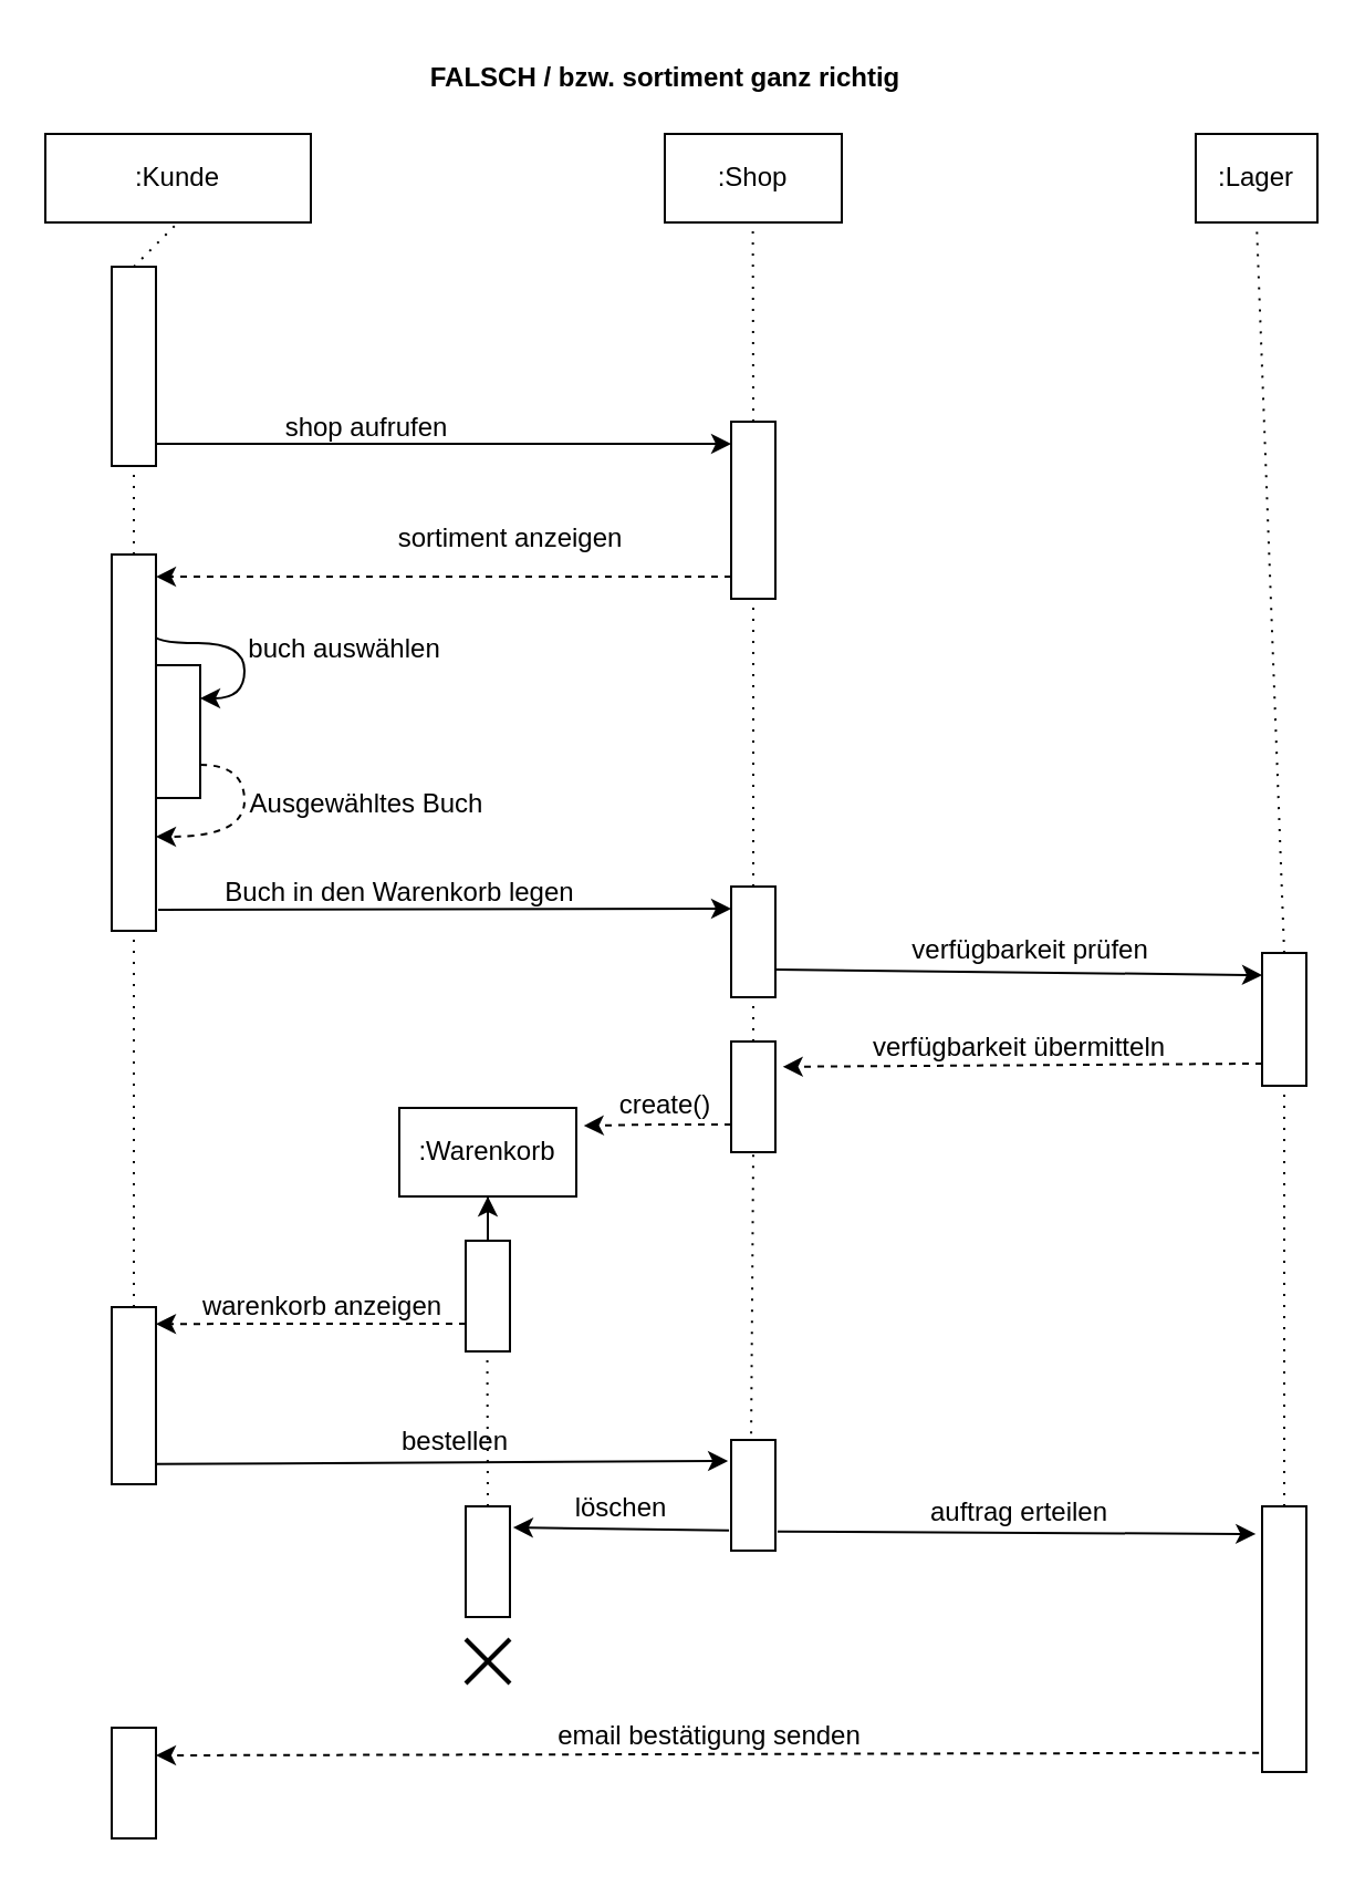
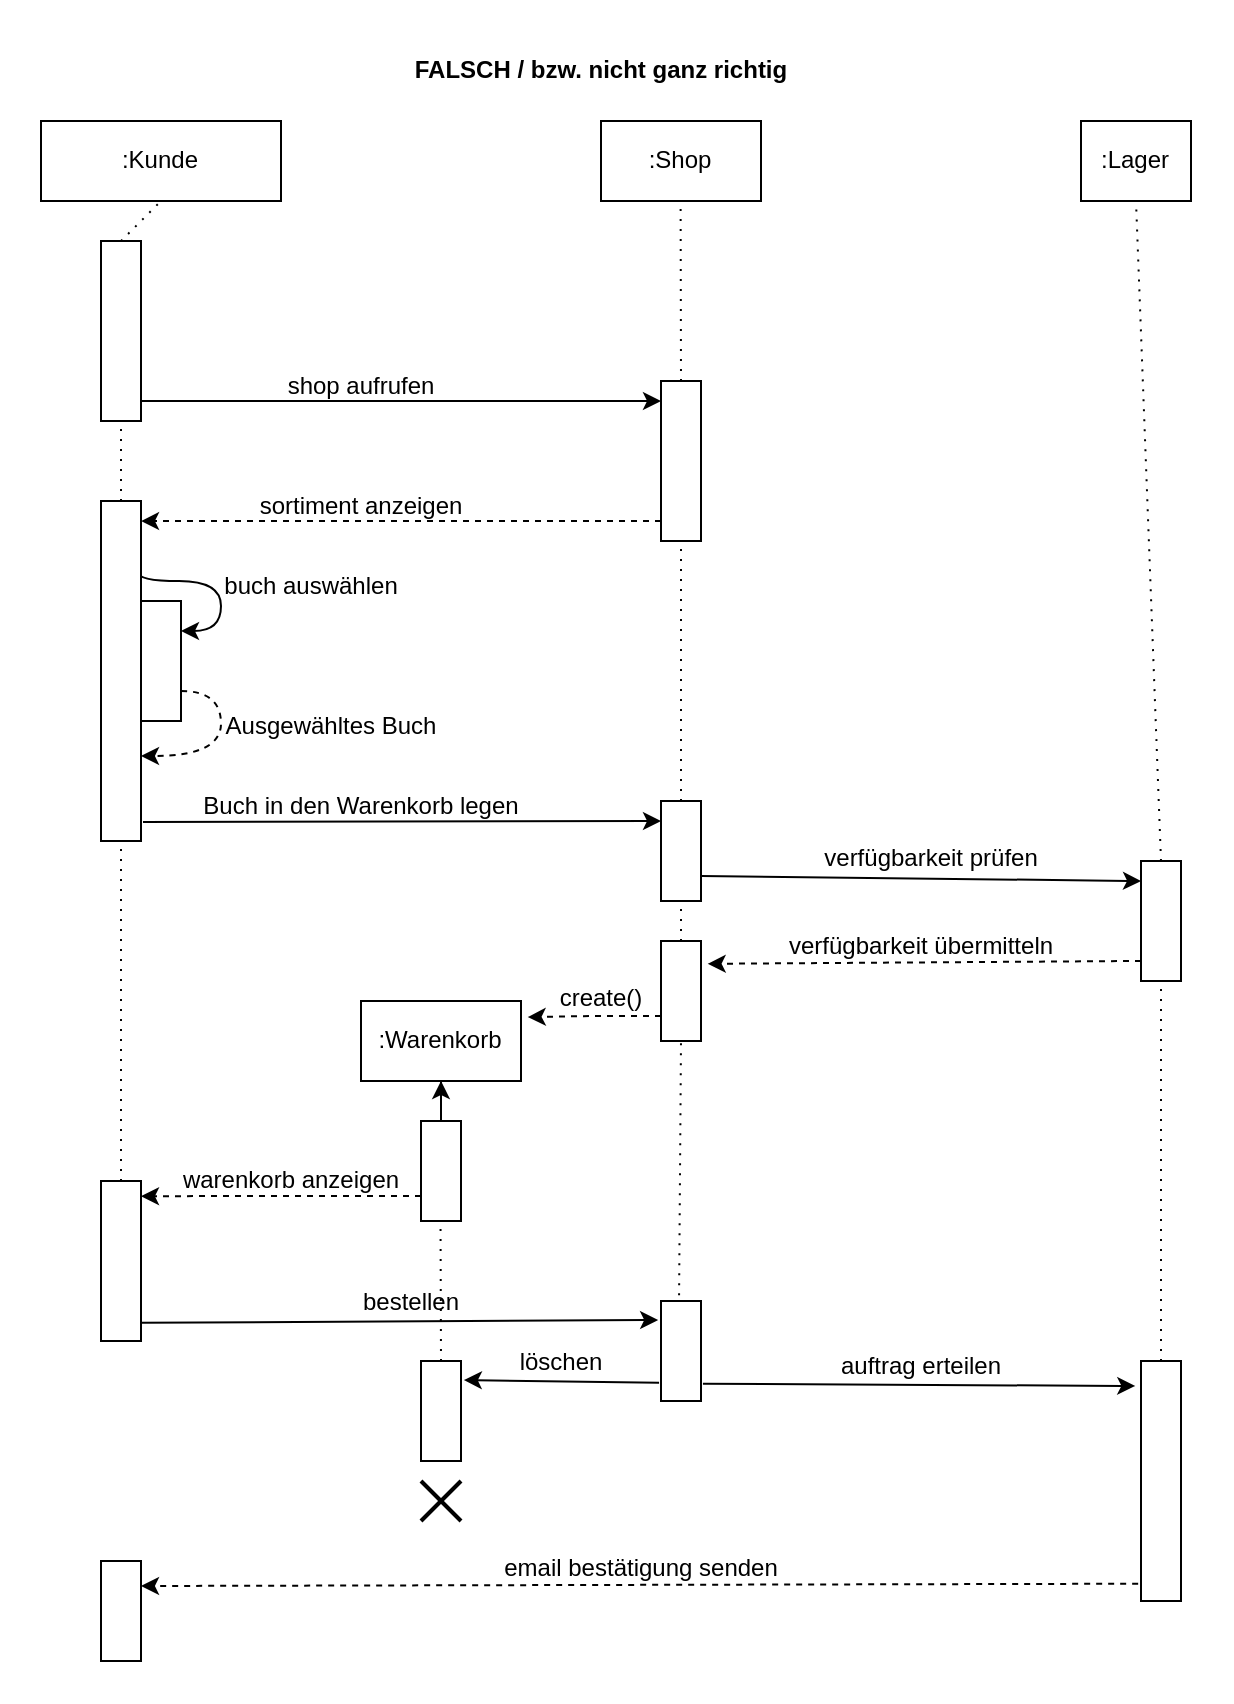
- <mxCell id="59" value="&lt;b&gt;&lt;span style=&quot;color: light-dark(rgb(0, 0, 0), rgb(255, 0, 0));&quot;&gt;FALSCH / bzw. sortiment ganz richtig&lt;/span&gt;&lt;/b&gt;" style="text;html=1;align=center;verticalAlign=middle;whiteSpace=wrap;rounded=0;" vertex="1" parent="1"><mxGeometry x="147.5" width="305" height="30" as="geometry" y="20" /></mxCell>
+ <mxCell id="59" value="&lt;b&gt;&lt;span style=&quot;color: light-dark(rgb(0, 0, 0), rgb(255, 0, 0));&quot;&gt;FALSCH / bzw. nicht ganz richtig&lt;/span&gt;&lt;/b&gt;" style="text;html=1;align=center;verticalAlign=middle;whiteSpace=wrap;rounded=0;" vertex="1" parent="1"><mxGeometry x="147.5" width="305" height="30" as="geometry" y="20" /></mxCell>
- <mxCell id="12" value="shop aufrufen" style="text;html=1;align=center;verticalAlign=middle;resizable=0;points=[];autosize=1;strokeColor=none;fillColor=none;" parent="1" vertex="1"><mxGeometry x="115" y="178" width="100" height="30" as="geometry" /></mxCell>
+ <mxCell id="12" value="shop aufrufen" style="text;html=1;align=center;verticalAlign=middle;resizable=0;points=[];autosize=1;strokeColor=none;fillColor=none;" parent="1" vertex="1"><mxGeometry x="130" y="178" width="100" height="30" as="geometry" /></mxCell>
- <mxCell id="13" value="sortiment anzeigen" style="text;html=1;align=center;verticalAlign=middle;resizable=0;points=[];autosize=1;strokeColor=none;fillColor=none;" parent="1" vertex="1"><mxGeometry x="170" y="228" width="120" height="30" as="geometry" /></mxCell>
+ <mxCell id="13" value="sortiment anzeigen" style="text;html=1;align=center;verticalAlign=middle;resizable=0;points=[];autosize=1;strokeColor=none;fillColor=none;" parent="1" vertex="1"><mxGeometry x="120" y="238" width="120" height="30" as="geometry" /></mxCell>
